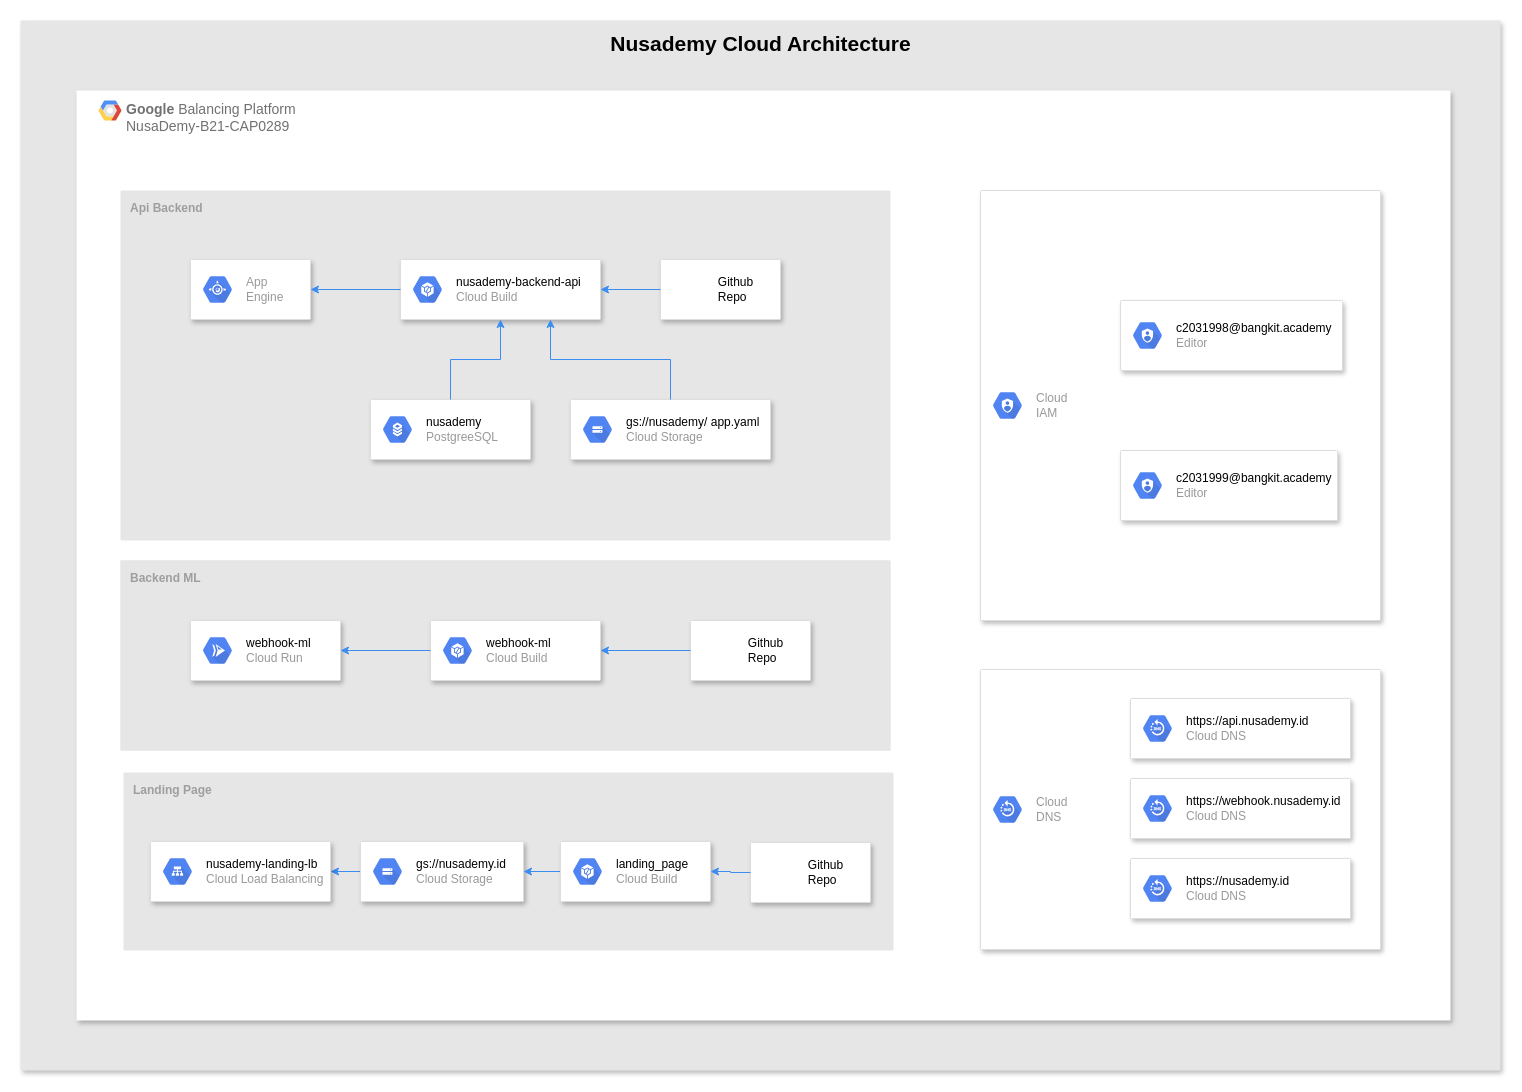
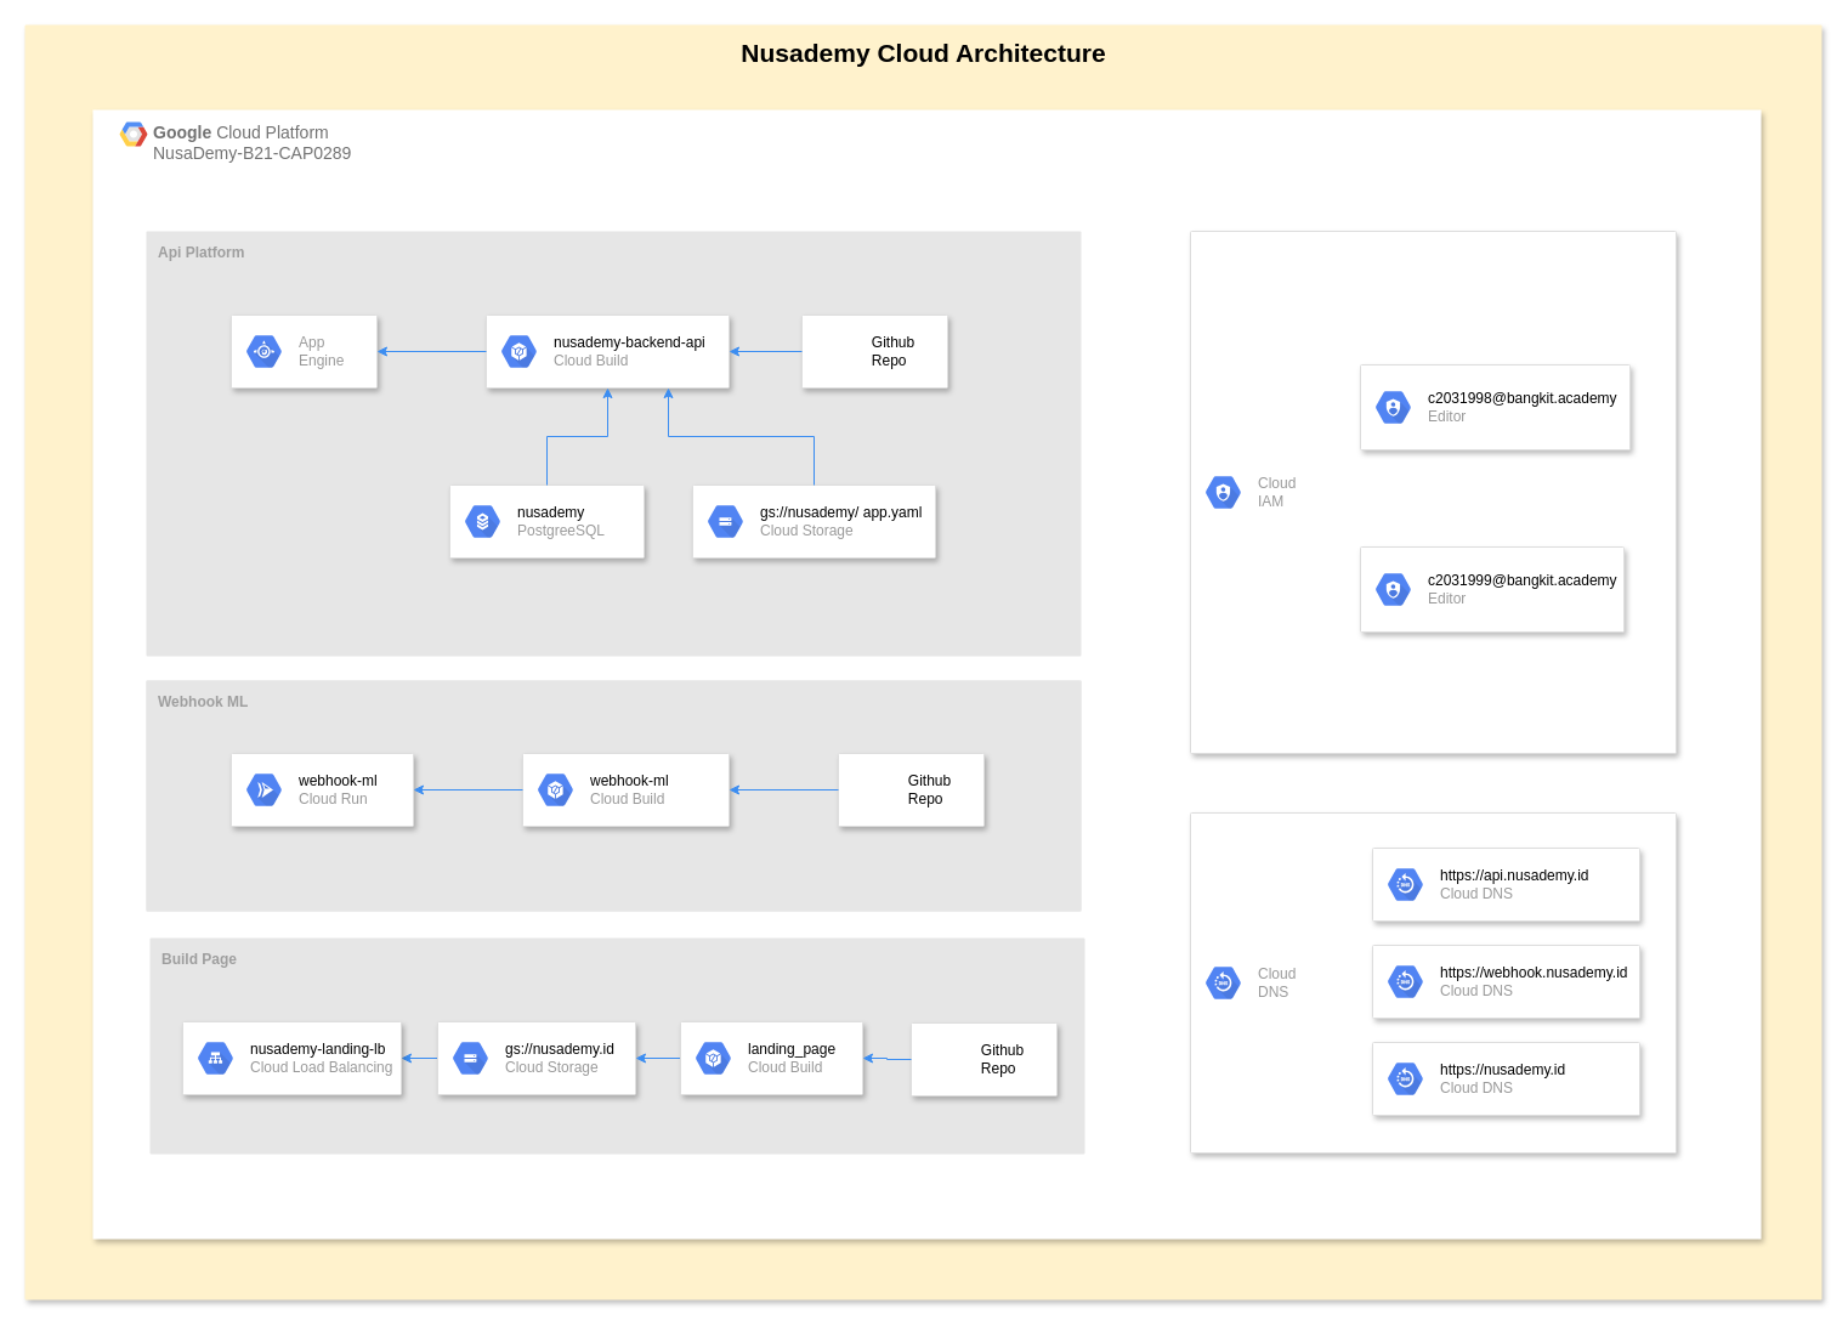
- <mxCell id="2" value="&lt;b&gt;&lt;font style=&quot;font-size: 21px&quot;&gt;Nusademy&amp;nbsp;Cloud Architecture&lt;br&gt;&lt;/font&gt;&lt;/b&gt;" style="points=[[0,0,0],[0.25,0,0],[0.5,0,0],[0.75,0,0],[1,0,0],[1,0.25,0],[1,0.5,0],[1,0.75,0],[1,1,0],[0.75,1,0],[0.5,1,0],[0.25,1,0],[0,1,0],[0,0.75,0],[0,0.5,0],[0,0.25,0]];rounded=1;absoluteArcSize=1;arcSize=2;html=1;shadow=1;dashed=0;fontSize=12;align=center;verticalAlign=top;spacing=10;spacingTop=-4;container=0;strokeColor=none;fillColor=#E6E6E6;" vertex="1" parent="1"><mxGeometry x="20" y="20" width="1480" height="1050" as="geometry" /></mxCell>
+ <mxCell id="2" value="&lt;b&gt;&lt;font style=&quot;font-size: 21px&quot;&gt;Nusademy&amp;nbsp;Cloud Architecture&lt;br&gt;&lt;/font&gt;&lt;/b&gt;" style="points=[[0,0,0],[0.25,0,0],[0.5,0,0],[0.75,0,0],[1,0,0],[1,0.25,0],[1,0.5,0],[1,0.75,0],[1,1,0],[0.75,1,0],[0.5,1,0],[0.25,1,0],[0,1,0],[0,0.75,0],[0,0.5,0],[0,0.25,0]];rounded=1;absoluteArcSize=1;arcSize=2;html=1;shadow=1;dashed=0;fontSize=12;align=center;verticalAlign=top;spacing=10;spacingTop=-4;container=0;strokeColor=none;fillColor=#fff2cc;" vertex="1" parent="1"><mxGeometry x="20" y="20" width="1480" height="1050" as="geometry" /></mxCell>
- <mxCell id="3" value="&lt;b&gt;Google &lt;/b&gt;Balancing Platform&lt;br&gt;NusaDemy-B21-CAP0289" style="strokeColor=none;shadow=1;gradientColor=none;fontSize=14;align=left;spacing=10;fontColor=#717171;9E9E9E;verticalAlign=top;spacingTop=-4;fontStyle=0;spacingLeft=40;html=1;rounded=0;glass=0;sketch=0;fillColor=#FFFFFF;container=0;" vertex="1" parent="1"><mxGeometry x="76" y="90" width="1374" height="930" as="geometry" /></mxCell>
+ <mxCell id="3" value="&lt;b&gt;Google &lt;/b&gt;Cloud Platform&lt;br&gt;NusaDemy-B21-CAP0289" style="strokeColor=none;shadow=1;gradientColor=none;fontSize=14;align=left;spacing=10;fontColor=#717171;9E9E9E;verticalAlign=top;spacingTop=-4;fontStyle=0;spacingLeft=40;html=1;rounded=0;glass=0;sketch=0;fillColor=#FFFFFF;container=0;" vertex="1" parent="1"><mxGeometry x="76" y="90" width="1374" height="930" as="geometry" /></mxCell>
- <mxCell id="6" value="&lt;b&gt;Api Backend&lt;/b&gt;" style="points=[[0,0,0],[0.25,0,0],[0.5,0,0],[0.75,0,0],[1,0,0],[1,0.25,0],[1,0.5,0],[1,0.75,0],[1,1,0],[0.75,1,0],[0.5,1,0],[0.25,1,0],[0,1,0],[0,0.75,0],[0,0.5,0],[0,0.25,0]];rounded=1;absoluteArcSize=1;arcSize=2;html=1;strokeColor=none;gradientColor=none;shadow=0;dashed=0;fontSize=12;fontColor=#9E9E9E;align=left;verticalAlign=top;spacing=10;spacingTop=-4;glass=0;sketch=0;fillColor=#E6E6E6;" vertex="1" parent="5"><mxGeometry width="770" height="350" as="geometry" /></mxCell>
+ <mxCell id="6" value="&lt;b&gt;Api Platform&lt;/b&gt;" style="points=[[0,0,0],[0.25,0,0],[0.5,0,0],[0.75,0,0],[1,0,0],[1,0.25,0],[1,0.5,0],[1,0.75,0],[1,1,0],[0.75,1,0],[0.5,1,0],[0.25,1,0],[0,1,0],[0,0.75,0],[0,0.5,0],[0,0.25,0]];rounded=1;absoluteArcSize=1;arcSize=2;html=1;strokeColor=none;gradientColor=none;shadow=0;dashed=0;fontSize=12;fontColor=#9E9E9E;align=left;verticalAlign=top;spacing=10;spacingTop=-4;glass=0;sketch=0;fillColor=#E6E6E6;" vertex="1" parent="5"><mxGeometry width="770" height="350" as="geometry" /></mxCell>
- <mxCell id="24" value="&lt;b&gt;Backend ML&lt;/b&gt;" style="points=[[0,0,0],[0.25,0,0],[0.5,0,0],[0.75,0,0],[1,0,0],[1,0.25,0],[1,0.5,0],[1,0.75,0],[1,1,0],[0.75,1,0],[0.5,1,0],[0.25,1,0],[0,1,0],[0,0.75,0],[0,0.5,0],[0,0.25,0]];rounded=1;absoluteArcSize=1;arcSize=2;html=1;strokeColor=none;gradientColor=none;shadow=0;dashed=0;fontSize=12;fontColor=#9E9E9E;align=left;verticalAlign=top;spacing=10;spacingTop=-4;glass=0;sketch=0;fillColor=#E6E6E6;" vertex="1" parent="23"><mxGeometry width="770" height="190" as="geometry" /></mxCell>
+ <mxCell id="24" value="&lt;b&gt;Webhook ML&lt;/b&gt;" style="points=[[0,0,0],[0.25,0,0],[0.5,0,0],[0.75,0,0],[1,0,0],[1,0.25,0],[1,0.5,0],[1,0.75,0],[1,1,0],[0.75,1,0],[0.5,1,0],[0.25,1,0],[0,1,0],[0,0.75,0],[0,0.5,0],[0,0.25,0]];rounded=1;absoluteArcSize=1;arcSize=2;html=1;strokeColor=none;gradientColor=none;shadow=0;dashed=0;fontSize=12;fontColor=#9E9E9E;align=left;verticalAlign=top;spacing=10;spacingTop=-4;glass=0;sketch=0;fillColor=#E6E6E6;" vertex="1" parent="23"><mxGeometry width="770" height="190" as="geometry" /></mxCell>
- <mxCell id="35" value="&lt;b&gt;Landing Page&lt;/b&gt;" style="points=[[0,0,0],[0.25,0,0],[0.5,0,0],[0.75,0,0],[1,0,0],[1,0.25,0],[1,0.5,0],[1,0.75,0],[1,1,0],[0.75,1,0],[0.5,1,0],[0.25,1,0],[0,1,0],[0,0.75,0],[0,0.5,0],[0,0.25,0]];rounded=1;absoluteArcSize=1;arcSize=2;html=1;strokeColor=none;gradientColor=none;shadow=0;dashed=0;fontSize=12;fontColor=#9E9E9E;align=left;verticalAlign=top;spacing=10;spacingTop=-4;glass=0;sketch=0;fillColor=#E6E6E6;" vertex="1" parent="1"><mxGeometry x="123" y="772" width="770" height="178" as="geometry" /></mxCell>
+ <mxCell id="35" value="&lt;b&gt;Build Page&lt;/b&gt;" style="points=[[0,0,0],[0.25,0,0],[0.5,0,0],[0.75,0,0],[1,0,0],[1,0.25,0],[1,0.5,0],[1,0.75,0],[1,1,0],[0.75,1,0],[0.5,1,0],[0.25,1,0],[0,1,0],[0,0.75,0],[0,0.5,0],[0,0.25,0]];rounded=1;absoluteArcSize=1;arcSize=2;html=1;strokeColor=none;gradientColor=none;shadow=0;dashed=0;fontSize=12;fontColor=#9E9E9E;align=left;verticalAlign=top;spacing=10;spacingTop=-4;glass=0;sketch=0;fillColor=#E6E6E6;" vertex="1" parent="1"><mxGeometry x="123" y="772" width="770" height="178" as="geometry" /></mxCell>
